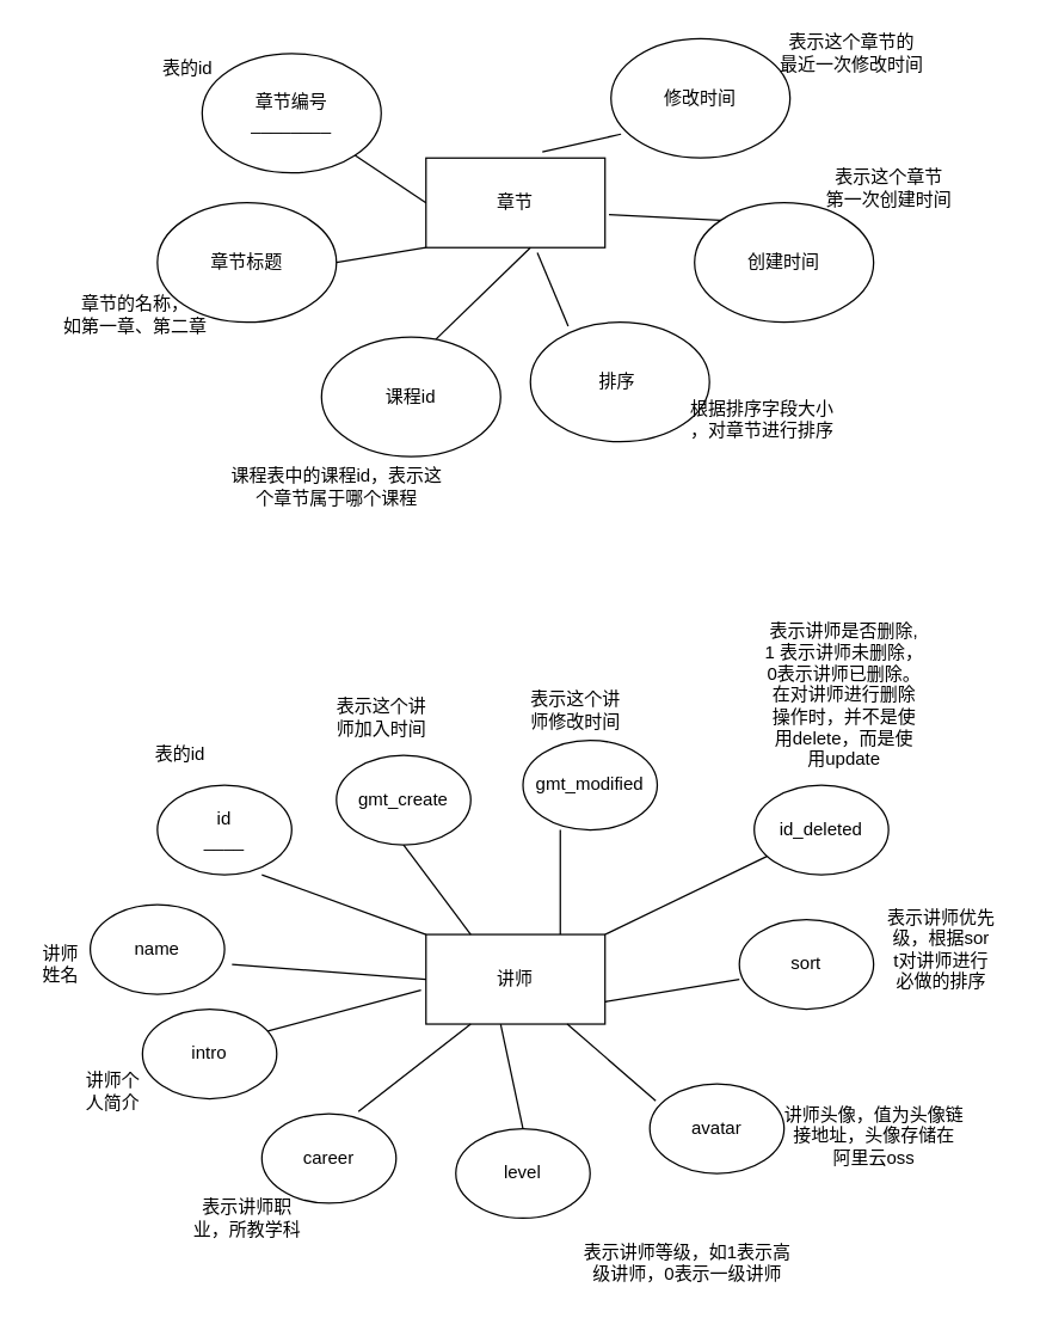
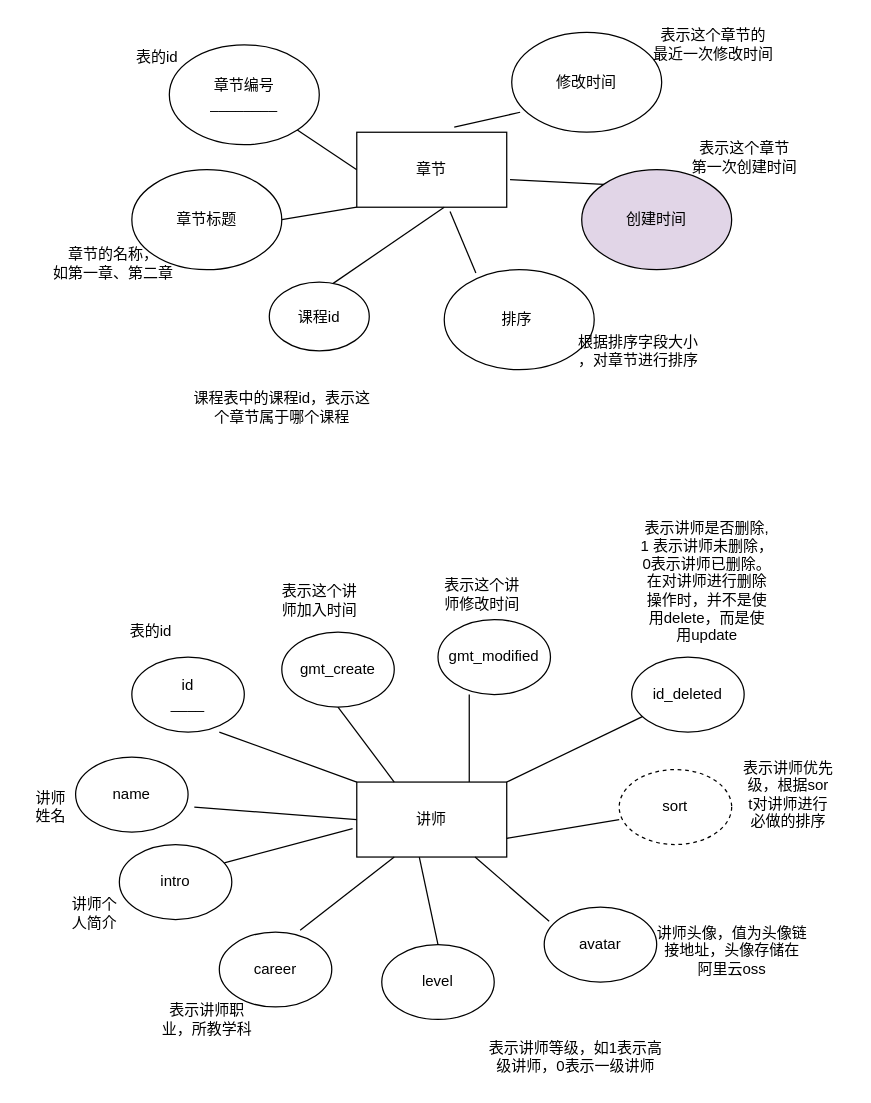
- <mxCell id="8" value="创建时间" style="ellipse;whiteSpace=wrap;html=1;" vertex="1" parent="1"><mxGeometry x="465" y="135" width="120" height="80" as="geometry" /></mxCell>
+ <mxCell id="8" value="创建时间" style="ellipse;whiteSpace=wrap;html=1;fillColor=#e1d5e7;" vertex="1" parent="1"><mxGeometry x="465" y="135" width="120" height="80" as="geometry" /></mxCell>
- <mxCell id="6" value="课程id" style="ellipse;whiteSpace=wrap;html=1;" vertex="1" parent="1"><mxGeometry x="215" y="225" width="120" height="80" as="geometry" /></mxCell>
+ <mxCell id="6" value="课程id" style="ellipse;whiteSpace=wrap;html=1;" vertex="1" parent="1"><mxGeometry x="215" y="225" width="80" height="55" as="geometry" /></mxCell>
- <mxCell id="28" value="sort" style="ellipse;whiteSpace=wrap;html=1;" vertex="1" parent="1"><mxGeometry x="495" y="615" width="90" height="60" as="geometry" /></mxCell>
+ <mxCell id="28" value="sort" style="ellipse;whiteSpace=wrap;html=1;dashed=1;" vertex="1" parent="1"><mxGeometry x="495" y="615" width="90" height="60" as="geometry" /></mxCell>
